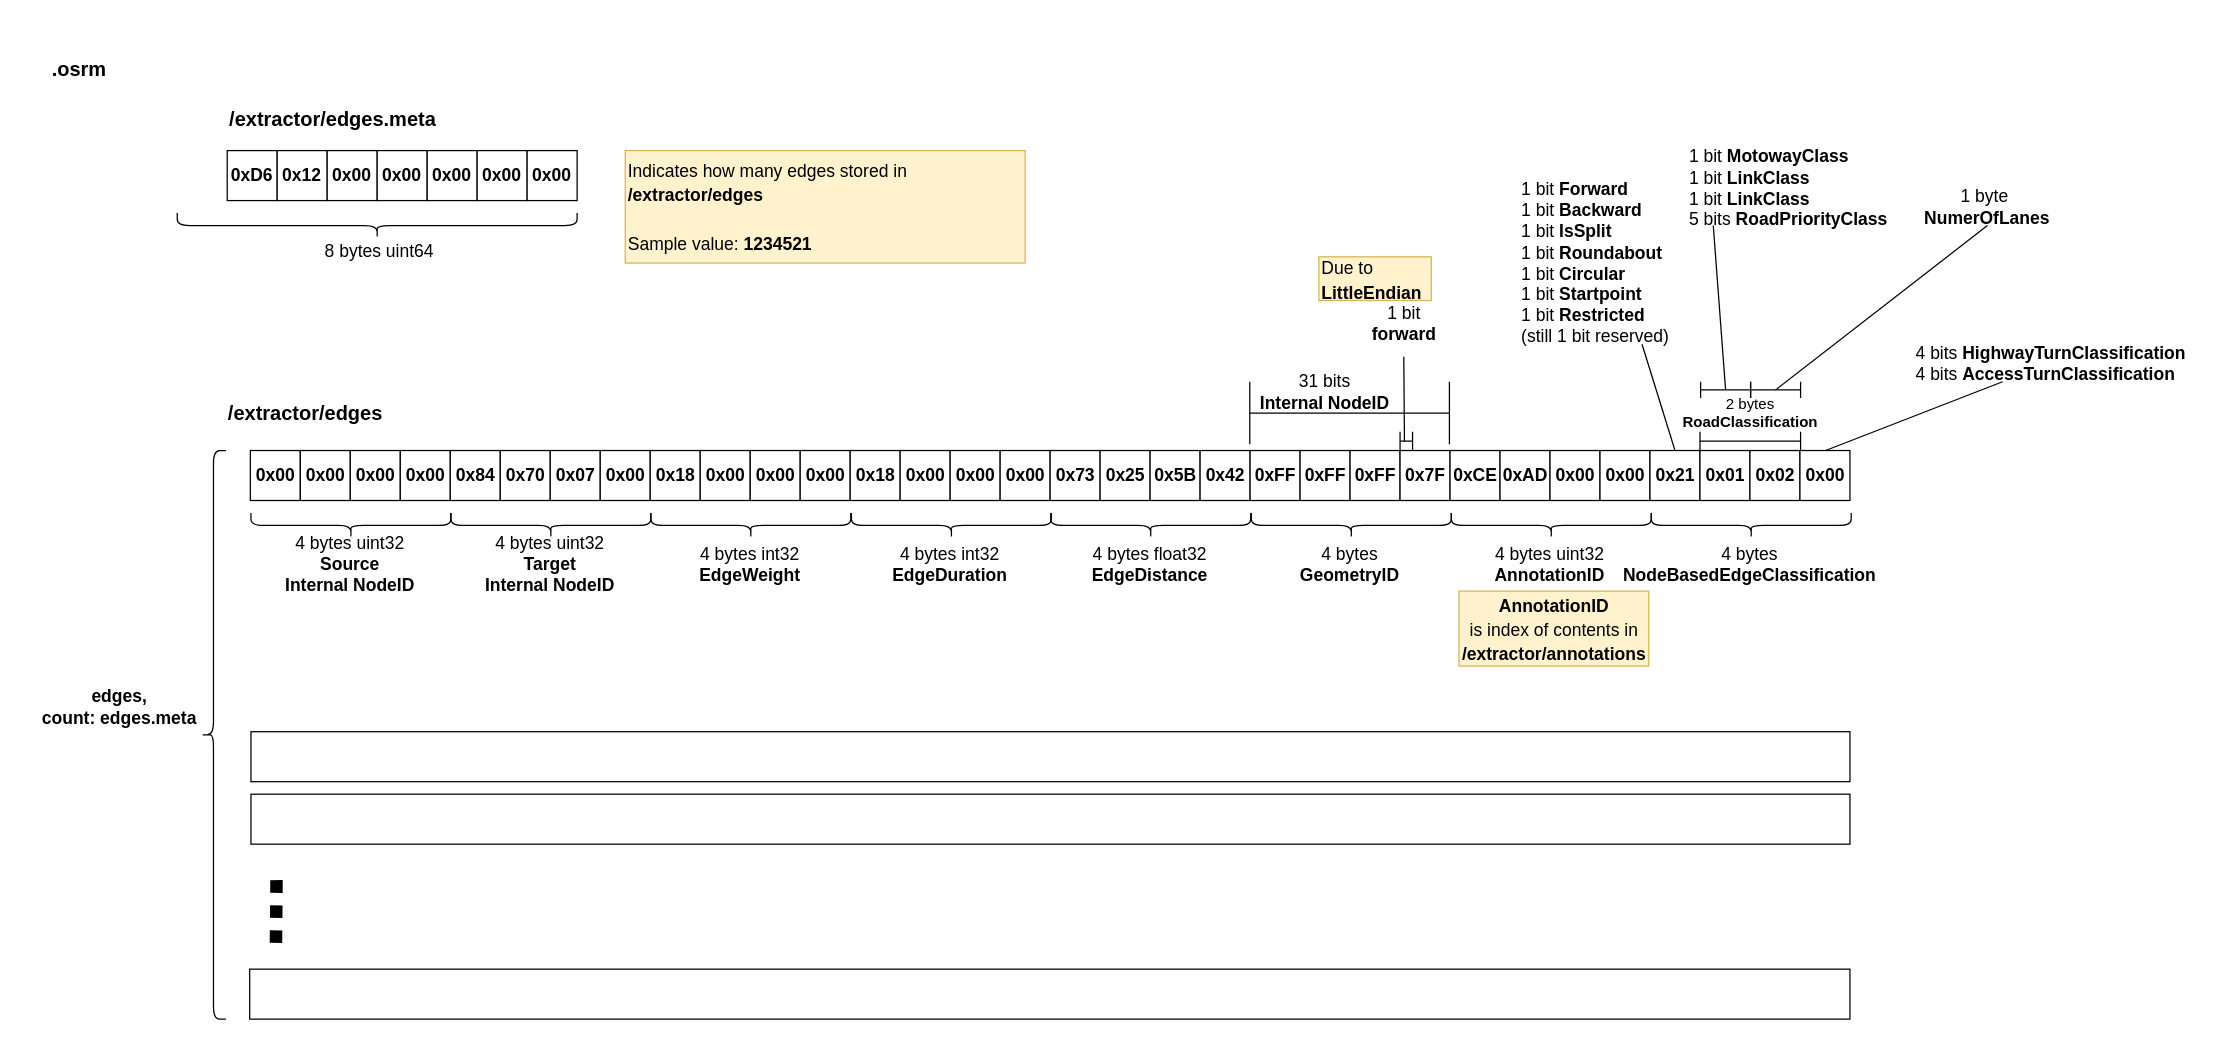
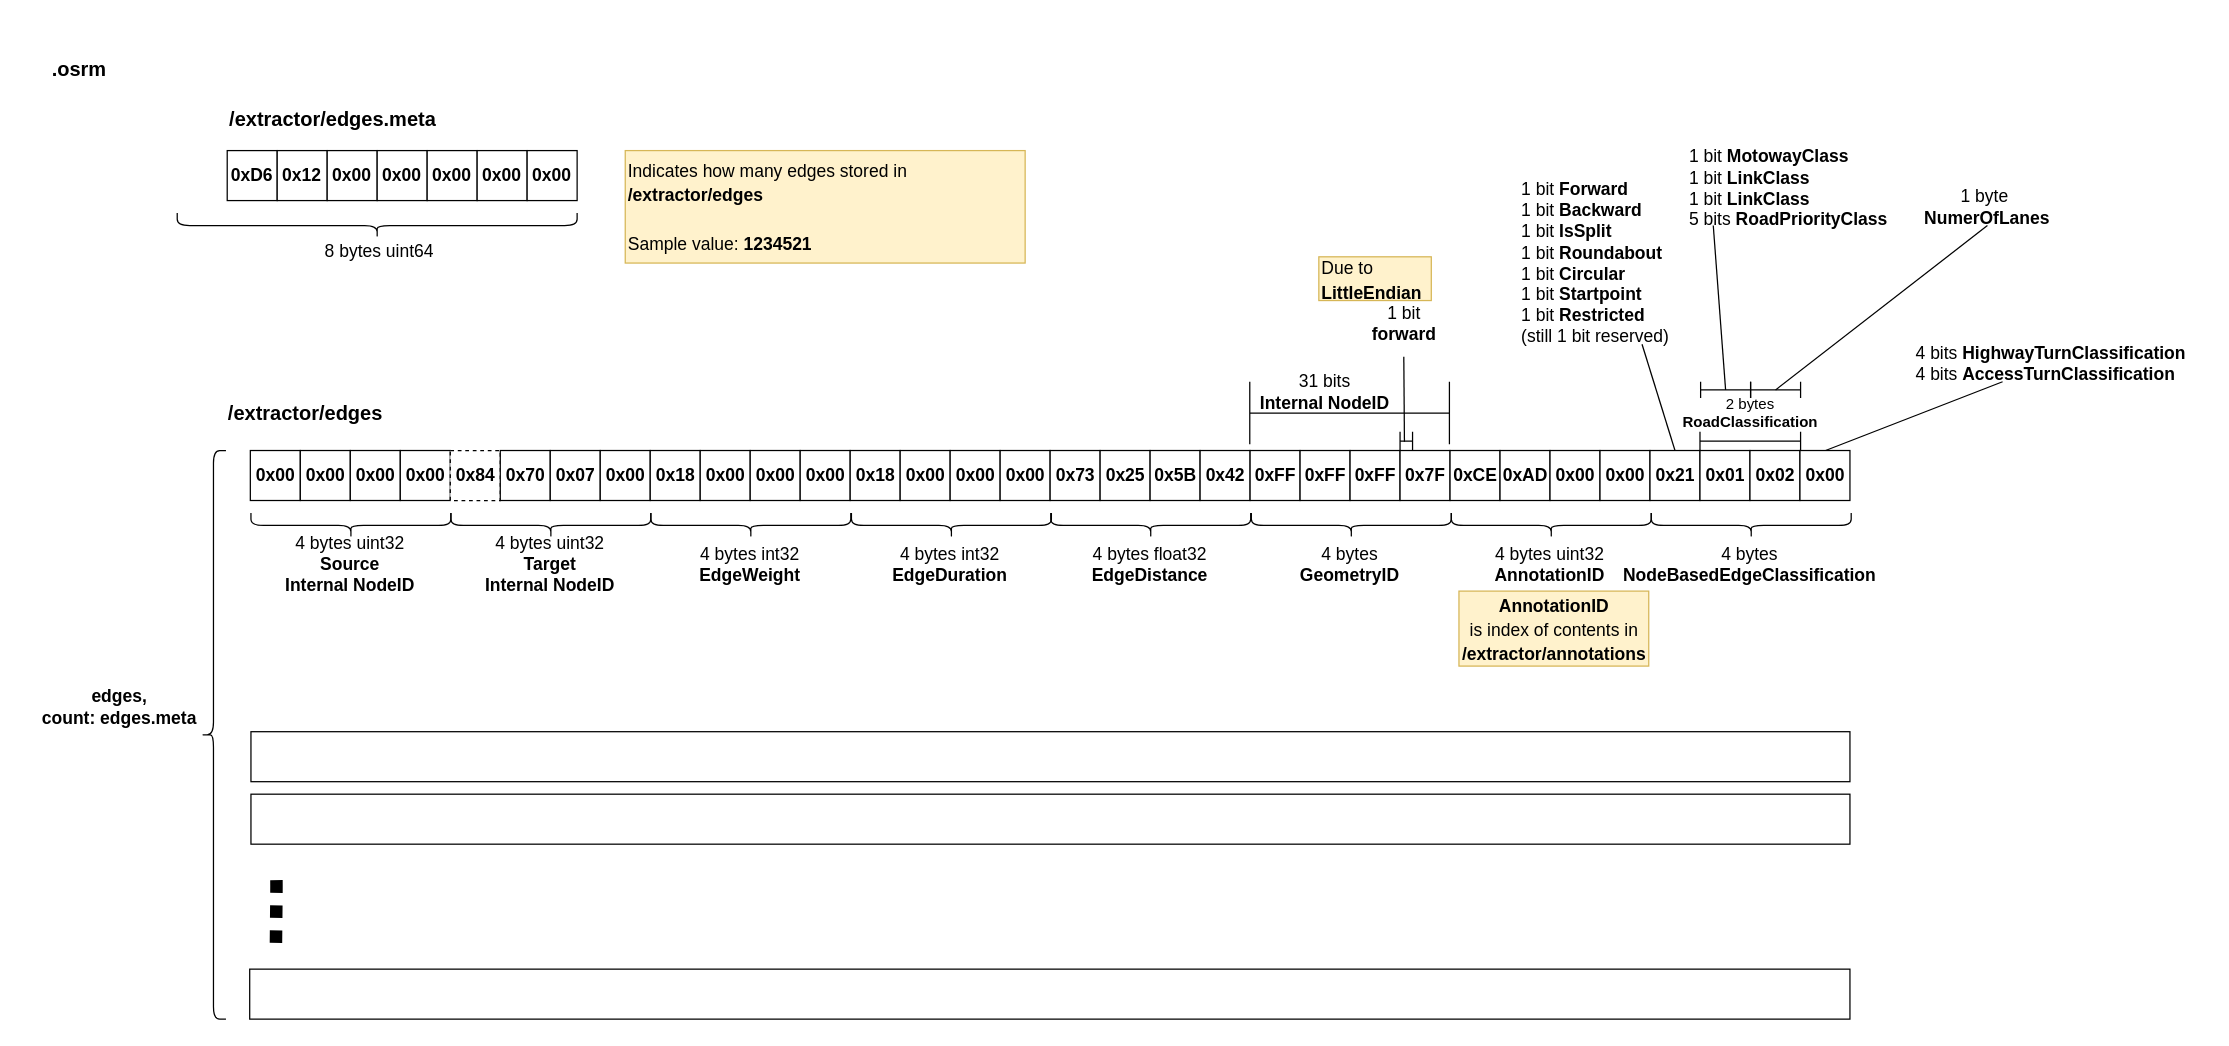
- <mxCell id="19" value="0x84" style="rounded=0;whiteSpace=wrap;html=1;fontStyle=1;fontSize=14;" parent="1" vertex="1"><mxGeometry x="359.5" y="360" width="40" height="40" as="geometry" /></mxCell>
+ <mxCell id="19" value="0x84" style="rounded=0;whiteSpace=wrap;html=1;fontStyle=1;fontSize=14;dashed=1;" parent="1" vertex="1"><mxGeometry x="359.5" y="360" width="40" height="40" as="geometry" /></mxCell>
